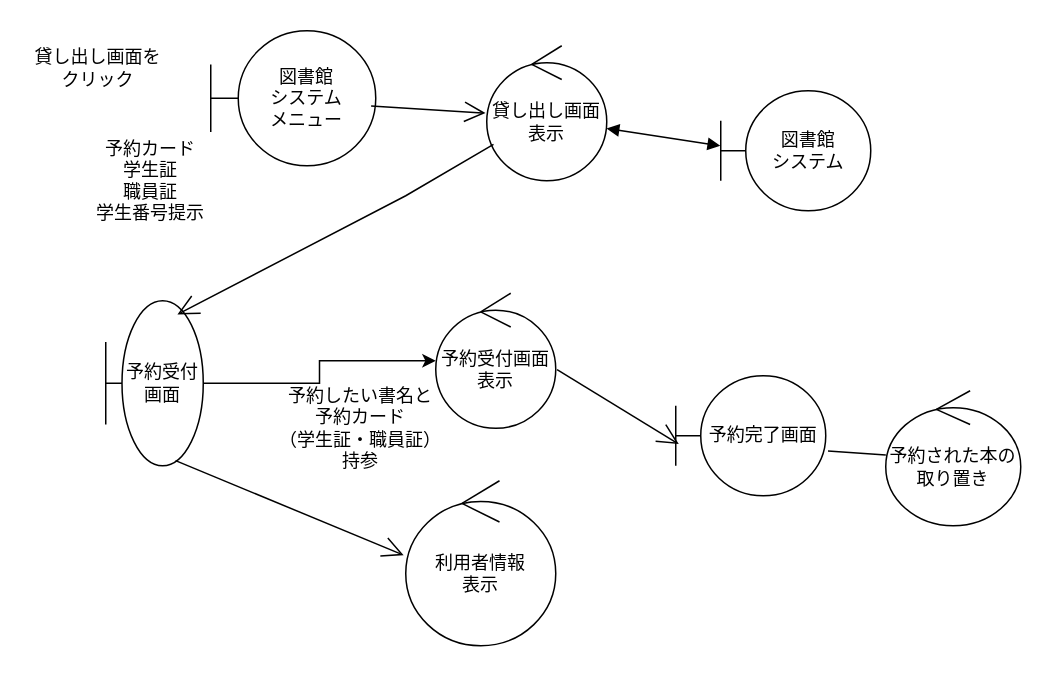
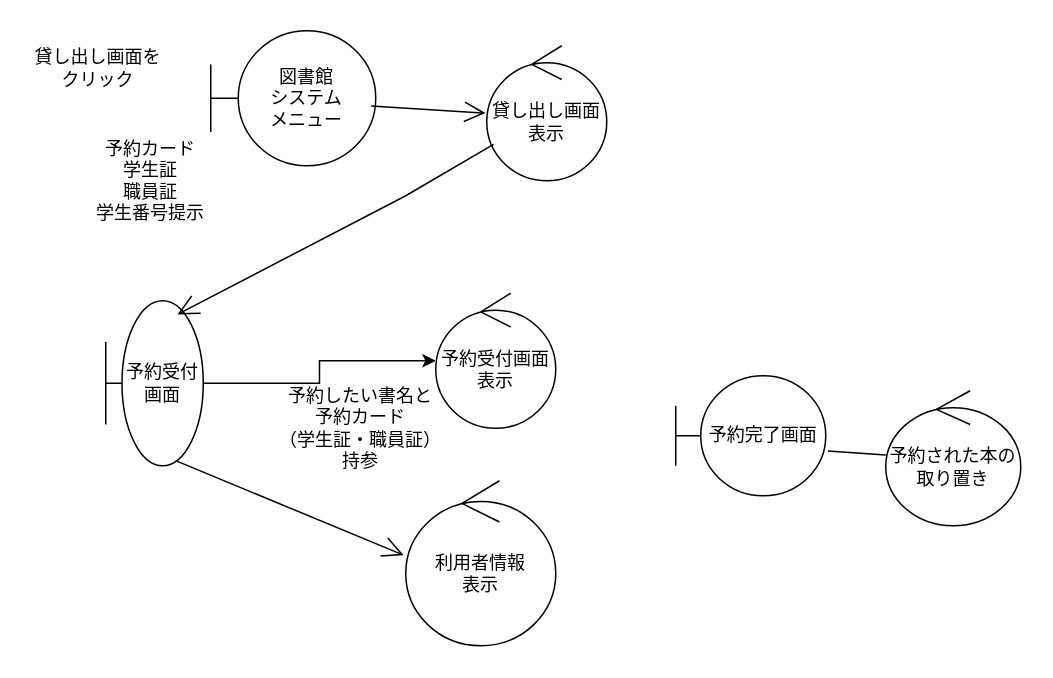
- <mxCell id="11" value="" style="endArrow=block;startArrow=block;endFill=1;startFill=1;html=1;rounded=0;exitX=0.998;exitY=0.613;exitDx=0;exitDy=0;exitPerimeter=0;entryX=-0.003;entryY=0.458;entryDx=0;entryDy=0;entryPerimeter=0;" parent="1" source="4" target="10" edge="1"><mxGeometry width="160" relative="1" as="geometry"><mxPoint x="260" y="200" as="sourcePoint" /><mxPoint x="420" y="200" as="targetPoint" /></mxGeometry></mxCell>
- <mxCell id="10" value="図書館&lt;div&gt;システム&lt;/div&gt;" style="shape=umlBoundary;whiteSpace=wrap;html=1;" parent="1" vertex="1"><mxGeometry x="480" y="60" width="100" height="80" as="geometry" /></mxCell>
- <mxCell id="17" value="" style="endArrow=open;endFill=1;endSize=12;html=1;rounded=0;entryX=0.02;entryY=0.569;entryDx=0;entryDy=0;entryPerimeter=0;exitX=1.011;exitY=0.565;exitDx=0;exitDy=0;exitPerimeter=0;" parent="1" source="14" target="5" edge="1"><mxGeometry width="160" relative="1" as="geometry"><mxPoint x="250" y="310" as="sourcePoint" /><mxPoint x="410" y="310" as="targetPoint" /></mxGeometry></mxCell>
